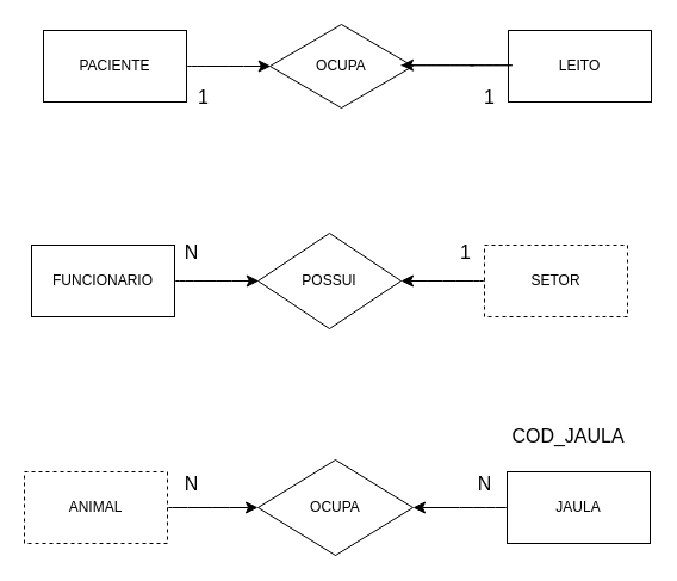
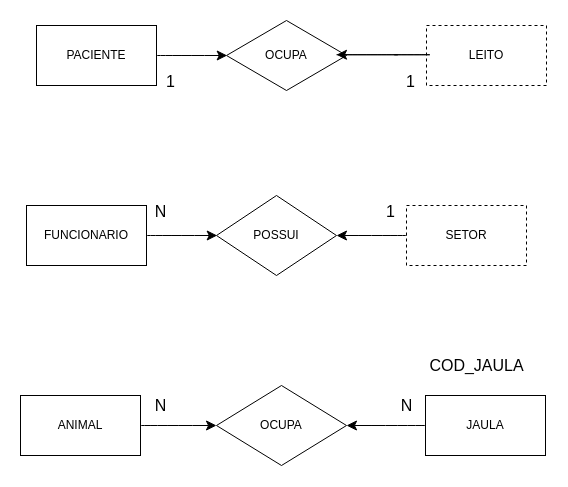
- <mxCell id="5" value="LEITO" style="rounded=0;whiteSpace=wrap;html=1;" parent="1" vertex="1"><mxGeometry x="426" y="25" width="120" height="60" as="geometry" /></mxCell>
+ <mxCell id="5" value="LEITO" style="rounded=0;whiteSpace=wrap;html=1;dashed=1;" parent="1" vertex="1"><mxGeometry x="426" y="25" width="120" height="60" as="geometry" /></mxCell>
- <mxCell id="16" value="ANIMAL" style="rounded=0;whiteSpace=wrap;html=1;dashed=1;" parent="1" vertex="1"><mxGeometry x="20" y="395" width="120" height="60" as="geometry" /></mxCell>
+ <mxCell id="16" value="ANIMAL" style="rounded=0;whiteSpace=wrap;html=1;" parent="1" vertex="1"><mxGeometry x="20" y="395" width="120" height="60" as="geometry" /></mxCell>
